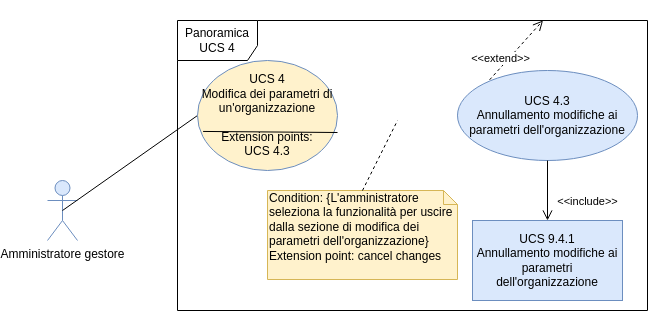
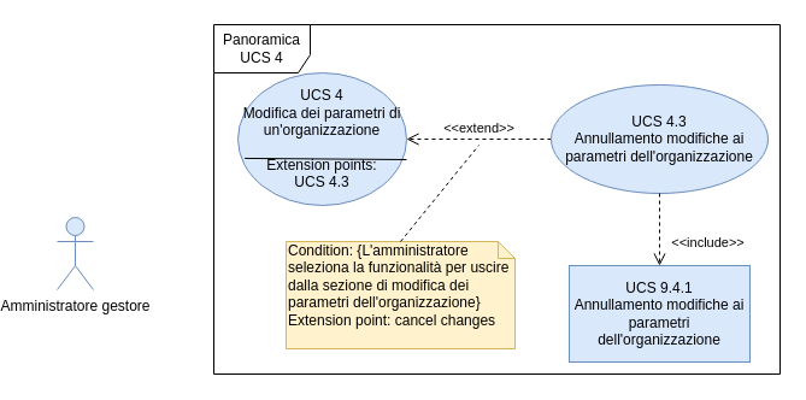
- <mxCell id="6" value="&amp;lt;&amp;lt;extend&amp;gt;&amp;gt;" style="html=1;verticalAlign=bottom;endArrow=open;dashed=1;endSize=8;exitX=0;exitY=0.5;exitDx=0;exitDy=0;" parent="1" source="7" target="2" edge="1"><mxGeometry relative="1" as="geometry"><mxPoint x="510" y="140" as="sourcePoint" /><mxPoint x="430" y="140" as="targetPoint" /></mxGeometry></mxCell>
+ <mxCell id="6" value="&amp;lt;&amp;lt;extend&amp;gt;&amp;gt;" style="html=1;verticalAlign=bottom;endArrow=open;dashed=1;endSize=8;exitX=0;exitY=0.5;exitDx=0;exitDy=0;entryX=1;entryY=0.5;entryDx=0;entryDy=0;" parent="1" source="7" target="5" edge="1"><mxGeometry relative="1" as="geometry"><mxPoint x="510" y="140" as="sourcePoint" /><mxPoint x="430" y="140" as="targetPoint" /></mxGeometry></mxCell>
- <mxCell id="5" value="UCS 4&lt;br&gt;Modifica dei parametri di un'organizzazione&lt;br&gt;&lt;br&gt;Extension points:&lt;br&gt;UCS 4.3" style="ellipse;whiteSpace=wrap;html=1;fillColor=#fff2cc;strokeColor=#6c8ebf;" parent="1" vertex="1"><mxGeometry x="170" y="60" width="140" height="110" as="geometry" /></mxCell>
+ <mxCell id="5" value="UCS 4&lt;br&gt;Modifica dei parametri di un'organizzazione&lt;br&gt;&lt;br&gt;Extension points:&lt;br&gt;UCS 4.3" style="ellipse;whiteSpace=wrap;html=1;fillColor=#dae8fc;strokeColor=#6c8ebf;" parent="1" vertex="1"><mxGeometry x="170" y="60" width="140" height="110" as="geometry" /></mxCell>
- <mxCell id="4" value="" style="endArrow=none;html=1;exitX=0.5;exitY=0.5;exitDx=0;exitDy=0;exitPerimeter=0;entryX=0;entryY=0.5;entryDx=0;entryDy=0;" parent="1" source="3" target="5" edge="1"><mxGeometry width="50" height="50" relative="1" as="geometry"><mxPoint x="160" y="220" as="sourcePoint" /><mxPoint x="210" y="170" as="targetPoint" /></mxGeometry></mxCell>
- <mxCell id="8" value="&amp;lt;&amp;lt;include&amp;gt;&amp;gt;" style="html=1;verticalAlign=bottom;endArrow=open;dashed=0;endSize=8;exitX=0.5;exitY=1;exitDx=0;exitDy=0;entryX=0.5;entryY=0;entryDx=0;entryDy=0;" parent="1" source="7" target="9" edge="1"><mxGeometry x="0.667" y="40" relative="1" as="geometry"><mxPoint x="440" y="125" as="sourcePoint" /><mxPoint x="330" y="125" as="targetPoint" /><mxPoint as="offset" /></mxGeometry></mxCell>
+ <mxCell id="8" value="&amp;lt;&amp;lt;include&amp;gt;&amp;gt;" style="html=1;verticalAlign=bottom;endArrow=open;dashed=1;endSize=8;exitX=0.5;exitY=1;exitDx=0;exitDy=0;entryX=0.5;entryY=0;entryDx=0;entryDy=0;" parent="1" source="7" target="9" edge="1"><mxGeometry x="0.667" y="40" relative="1" as="geometry"><mxPoint x="440" y="125" as="sourcePoint" /><mxPoint x="330" y="125" as="targetPoint" /><mxPoint as="offset" /></mxGeometry></mxCell>
- <mxCell id="10" value="Condition: {L'amministratore seleziona la funzionalità per uscire dalla sezione di modifica dei parametri dell'organizzazione}&lt;br&gt;Extension point: cancel changes" style="shape=note;whiteSpace=wrap;html=1;size=14;verticalAlign=top;align=left;spacingTop=-6;fillColor=#fff2cc;strokeColor=#d6b656;" parent="1" vertex="1"><mxGeometry x="240" y="190" width="190" height="89" as="geometry" /></mxCell>
+ <mxCell id="10" value="Condition: {L'amministratore seleziona la funzionalità per uscire dalla sezione di modifica dei parametri dell'organizzazione}&lt;br&gt;Extension point: cancel changes" style="shape=note;whiteSpace=wrap;html=1;size=14;verticalAlign=top;align=left;spacingTop=-6;fillColor=#fff2cc;strokeColor=#d6b656;" parent="1" vertex="1"><mxGeometry x="210" y="200" width="190" height="89" as="geometry" /></mxCell>
